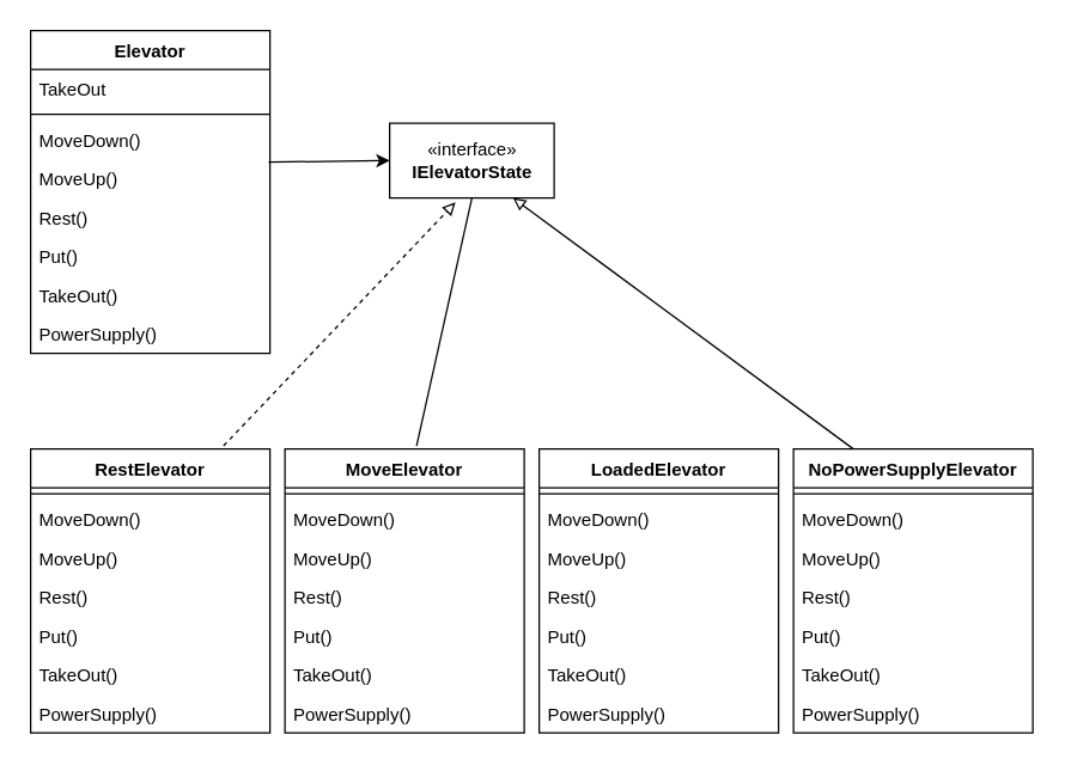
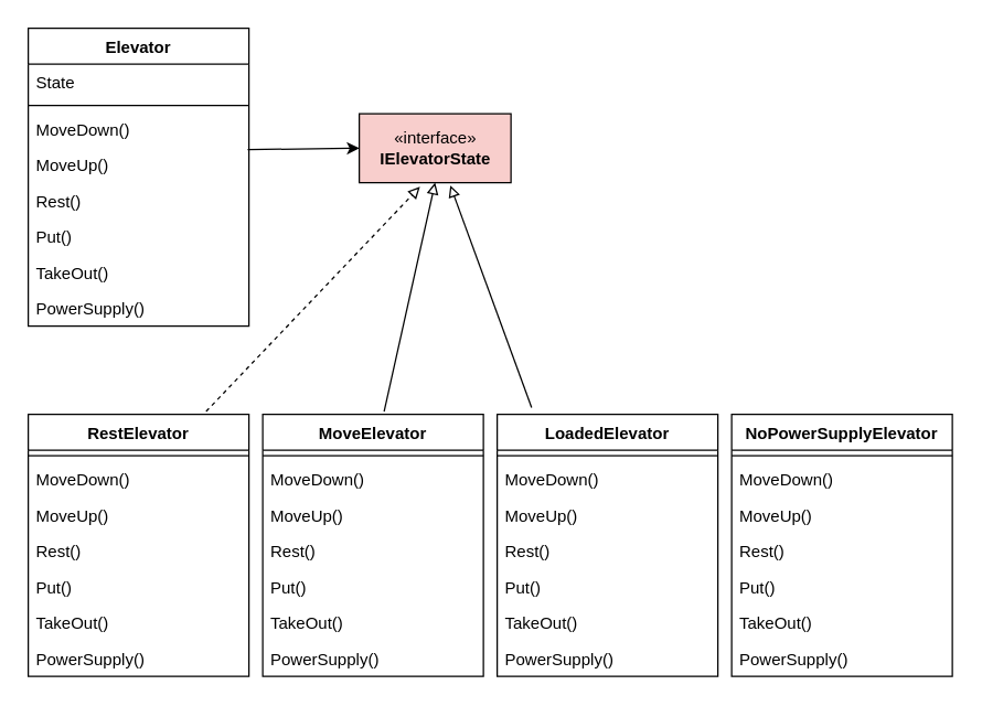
- <mxCell id="3" value="TakeOut" style="text;strokeColor=none;fillColor=none;align=left;verticalAlign=top;spacingLeft=4;spacingRight=4;overflow=hidden;rotatable=0;points=[[0,0.5],[1,0.5]];portConstraint=eastwest;" vertex="1" parent="2"><mxGeometry y="26" width="160" height="26" as="geometry" /></mxCell>
+ <mxCell id="3" value="State" style="text;strokeColor=none;fillColor=none;align=left;verticalAlign=top;spacingLeft=4;spacingRight=4;overflow=hidden;rotatable=0;points=[[0,0.5],[1,0.5]];portConstraint=eastwest;" vertex="1" parent="2"><mxGeometry y="26" width="160" height="26" as="geometry" /></mxCell>
- <mxCell id="12" value="«interface»&lt;br&gt;&lt;b&gt;IElevatorState&lt;/b&gt;" style="html=1;" vertex="1" parent="1"><mxGeometry x="260" y="82" width="110" height="50" as="geometry" /></mxCell>
+ <mxCell id="12" value="«interface»&lt;br&gt;&lt;b&gt;IElevatorState&lt;/b&gt;" style="html=1;fillColor=#f8cecc;" vertex="1" parent="1"><mxGeometry x="260" y="82" width="110" height="50" as="geometry" /></mxCell>
- <mxCell id="46" value="" style="endArrow=none;html=1;rounded=0;exitX=0.55;exitY=-0.011;exitDx=0;exitDy=0;exitPerimeter=0;entryX=0.5;entryY=1;entryDx=0;entryDy=0;endFill=0;" edge="1" parent="1" source="21" target="12"><mxGeometry width="50" height="50" relative="1" as="geometry"><mxPoint x="158.96" y="307.91" as="sourcePoint" /><mxPoint x="314" y="145" as="targetPoint" /></mxGeometry></mxCell>
+ <mxCell id="46" value="" style="endArrow=block;html=1;rounded=0;exitX=0.55;exitY=-0.011;exitDx=0;exitDy=0;exitPerimeter=0;entryX=0.5;entryY=1;entryDx=0;entryDy=0;endFill=0;" edge="1" parent="1" source="21" target="12"><mxGeometry width="50" height="50" relative="1" as="geometry"><mxPoint x="158.96" y="307.91" as="sourcePoint" /><mxPoint x="314" y="145" as="targetPoint" /></mxGeometry></mxCell>
+ <mxCell id="47" value="" style="endArrow=block;html=1;rounded=0;exitX=0.156;exitY=-0.026;exitDx=0;exitDy=0;exitPerimeter=0;endFill=0;entryX=0.6;entryY=1.04;entryDx=0;entryDy=0;entryPerimeter=0;" edge="1" parent="1" source="29" target="12"><mxGeometry width="50" height="50" relative="1" as="geometry"><mxPoint x="168.96" y="317.91" as="sourcePoint" /><mxPoint x="320" y="140" as="targetPoint" /></mxGeometry></mxCell>
- <mxCell id="48" value="" style="endArrow=block;html=1;rounded=0;exitX=0.25;exitY=0;exitDx=0;exitDy=0;entryX=0.75;entryY=1;entryDx=0;entryDy=0;endFill=0;" edge="1" parent="1" source="37" target="12"><mxGeometry width="50" height="50" relative="1" as="geometry"><mxPoint x="178.96" y="327.91" as="sourcePoint" /><mxPoint x="334" y="165" as="targetPoint" /></mxGeometry></mxCell>
